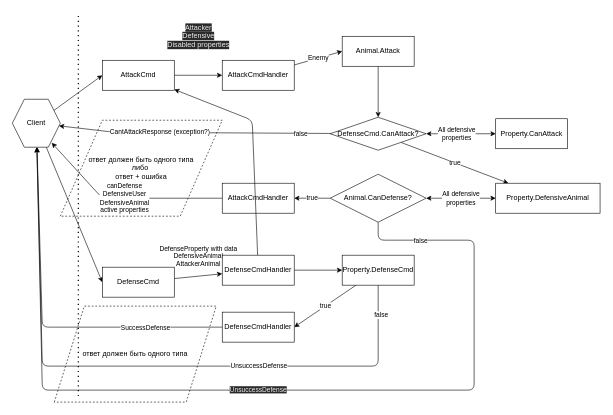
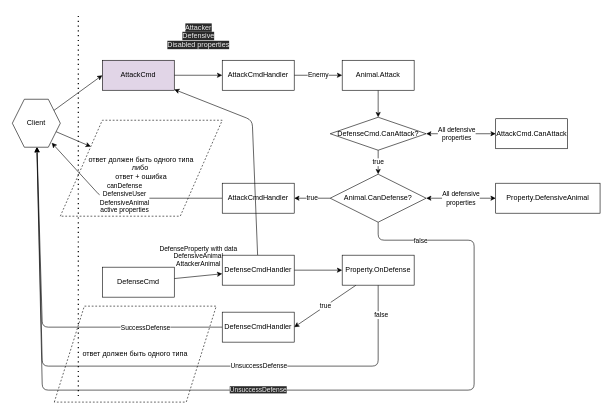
- <mxCell id="8" value="Animal.Attack" style="rounded=0;whiteSpace=wrap;html=1;" parent="1" vertex="1"><mxGeometry x="570" y="60" width="120" height="50" as="geometry" /></mxCell>
+ <mxCell id="8" value="Animal.Attack" style="rounded=0;whiteSpace=wrap;html=1;" parent="1" vertex="1"><mxGeometry x="570" y="100" width="120" height="50" as="geometry" /></mxCell>
- <mxCell id="4" value="AttackCmd" style="rounded=0;whiteSpace=wrap;html=1;" parent="1" vertex="1"><mxGeometry x="170" y="100" width="120" height="50" as="geometry" /></mxCell>
+ <mxCell id="4" value="AttackCmd" style="rounded=0;whiteSpace=wrap;html=1;fillColor=#e1d5e7;" parent="1" vertex="1"><mxGeometry x="170" y="100" width="120" height="50" as="geometry" /></mxCell>
- <mxCell id="33" style="edgeStyle=none;html=1;" edge="1" parent="1" source="39" target="19"><mxGeometry relative="1" as="geometry"><Array as="points"><mxPoint x="190" y="220" /></Array></mxGeometry></mxCell>
- <mxCell id="34" value="false" style="edgeLabel;html=1;align=center;verticalAlign=middle;resizable=0;points=[];" vertex="1" connectable="0" parent="33"><mxGeometry x="-0.301" relative="1" as="geometry"><mxPoint x="108" y="1" as="offset" /></mxGeometry></mxCell>
- <mxCell id="35" value="CantAttackResponse (exception?)" style="edgeLabel;html=1;align=center;verticalAlign=middle;resizable=0;points=[];" vertex="1" connectable="0" parent="33"><mxGeometry x="0.258" y="-1" relative="1" as="geometry"><mxPoint as="offset" /></mxGeometry></mxCell>
- <mxCell id="41" value="Property.CanAttack" style="rounded=0;whiteSpace=wrap;html=1;" vertex="1" parent="1"><mxGeometry x="826" y="197.5" width="120" height="50" as="geometry" /></mxCell>
+ <mxCell id="41" value="AttackCmd.CanAttack" style="rounded=0;whiteSpace=wrap;html=1;" vertex="1" parent="1"><mxGeometry x="826" y="197.5" width="120" height="50" as="geometry" /></mxCell>
- <mxCell id="36" value="true" style="edgeStyle=none;html=1;" edge="1" parent="1" source="39" target="42"><mxGeometry relative="1" as="geometry" /></mxCell>
+ <mxCell id="36" value="true" style="edgeStyle=none;html=1;" edge="1" parent="1" source="39" target="13"><mxGeometry relative="1" as="geometry" /></mxCell>
- <mxCell id="18" style="edgeStyle=none;html=1;entryX=0;entryY=0.5;entryDx=0;entryDy=0;" parent="1" source="19" target="22" edge="1"><mxGeometry relative="1" as="geometry"><mxPoint x="84.789" y="345.423" as="sourcePoint" /></mxGeometry></mxCell>
+ <mxCell id="18" style="edgeStyle=none;html=1;" parent="1" source="19" target="3" edge="1"><mxGeometry relative="1" as="geometry"><mxPoint x="84.789" y="345.423" as="sourcePoint" /></mxGeometry></mxCell>
- <mxCell id="40" value="Property.DefenseCmd" style="rounded=0;whiteSpace=wrap;html=1;" vertex="1" parent="1"><mxGeometry x="570" y="425" width="120" height="50" as="geometry" /></mxCell>
+ <mxCell id="40" value="Property.OnDefense" style="rounded=0;whiteSpace=wrap;html=1;" vertex="1" parent="1"><mxGeometry x="570" y="425" width="120" height="50" as="geometry" /></mxCell>
